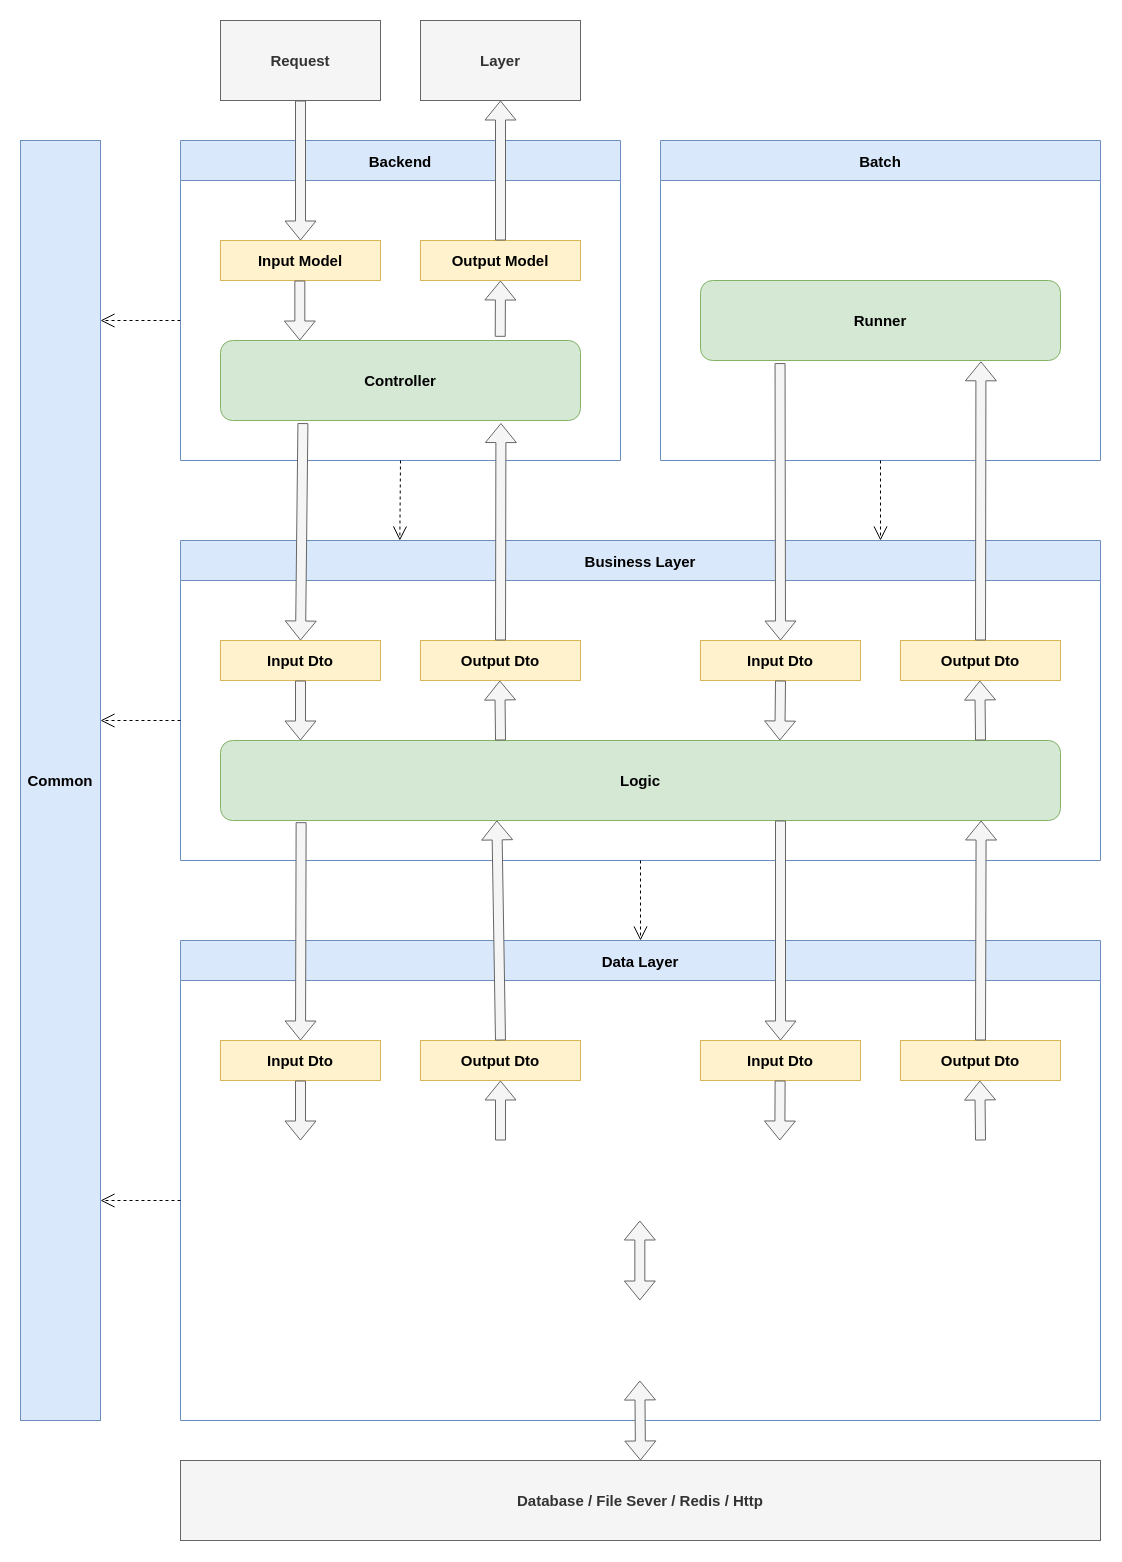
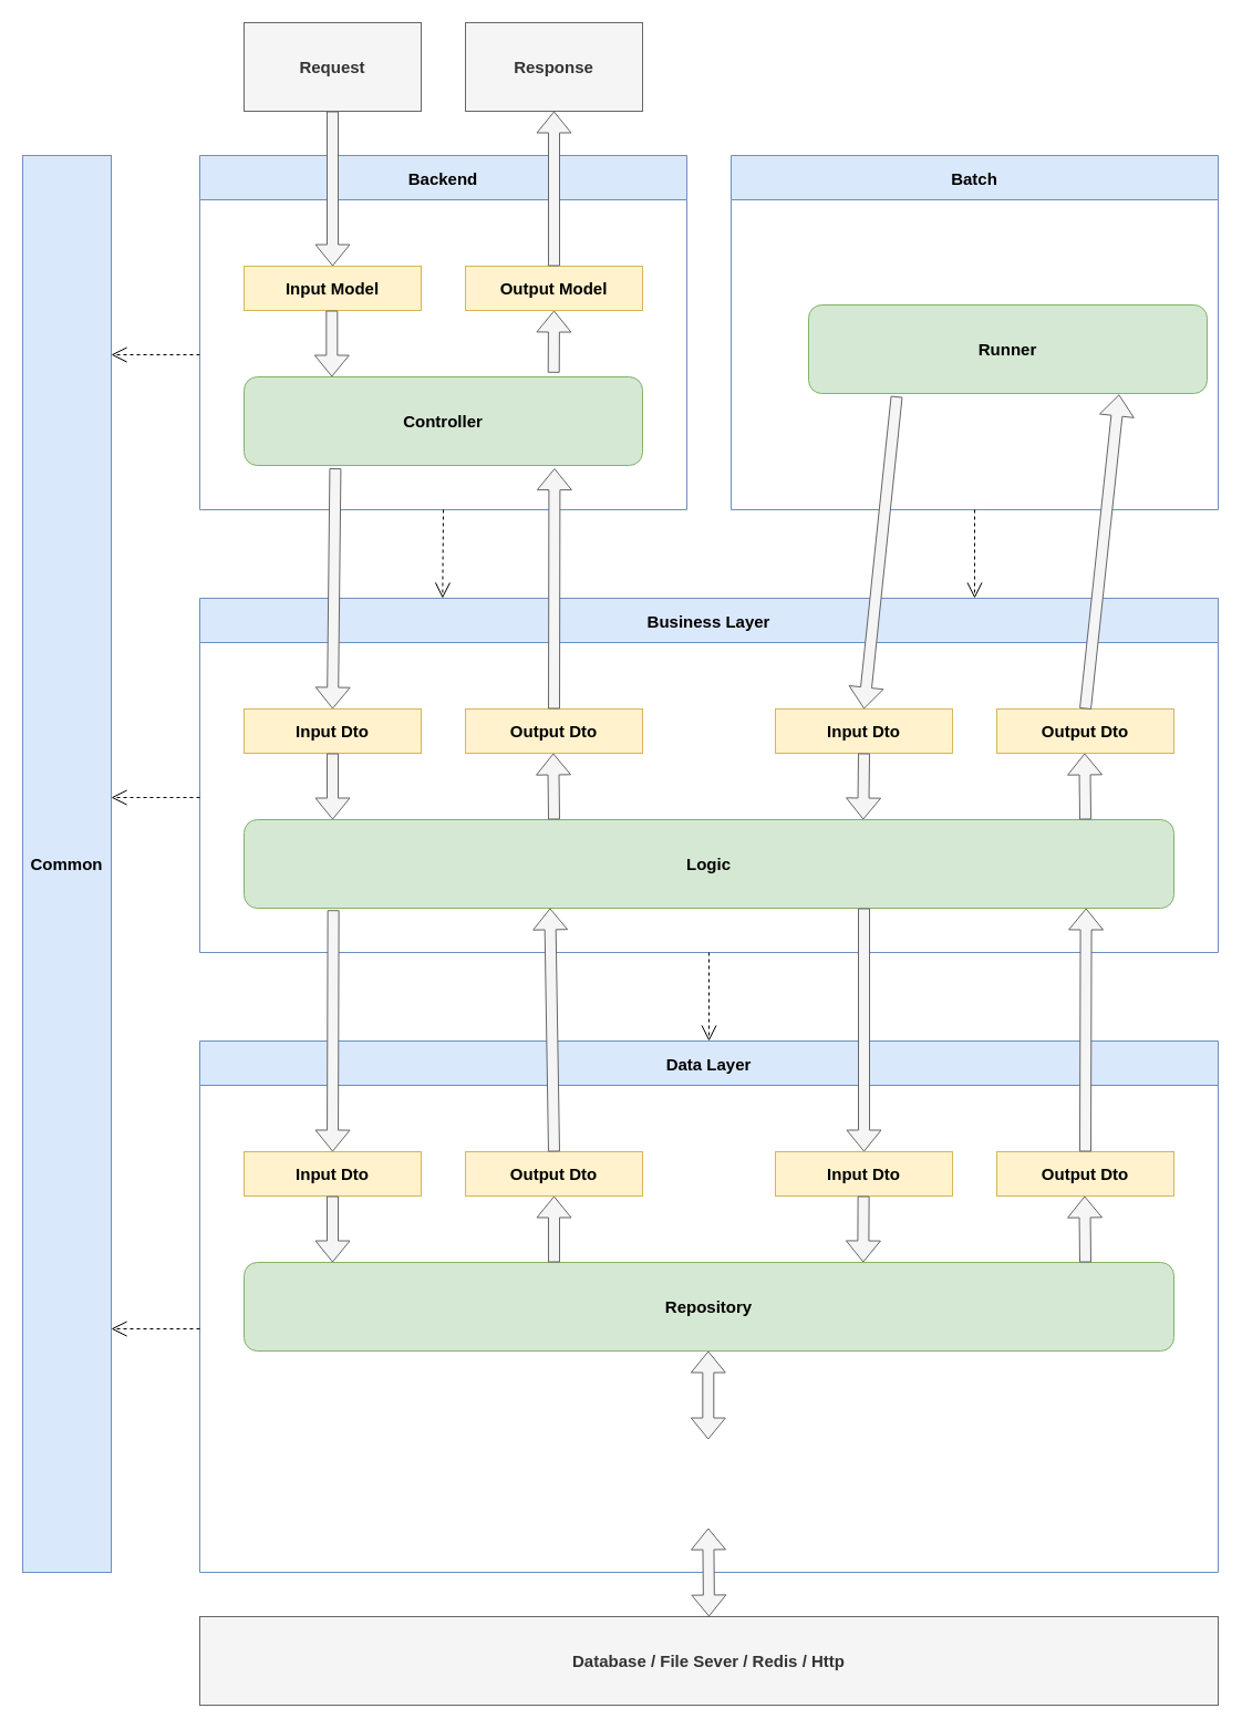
- <mxCell id="47" value="Layer" style="rounded=0;whiteSpace=wrap;html=1;fontSize=15;fillColor=#f5f5f5;strokeColor=#666666;fontColor=#333333;fontStyle=1" parent="1" vertex="1"><mxGeometry x="420" y="20" width="160" height="80" as="geometry" /></mxCell>
+ <mxCell id="47" value="Response" style="rounded=0;whiteSpace=wrap;html=1;fontSize=15;fillColor=#f5f5f5;strokeColor=#666666;fontColor=#333333;fontStyle=1" parent="1" vertex="1"><mxGeometry x="420" y="20" width="160" height="80" as="geometry" /></mxCell>
- <mxCell id="30" value="&lt;font style=&quot;font-size: 15px;&quot;&gt;&lt;b&gt;Runner&lt;/b&gt;&lt;/font&gt;" style="rounded=1;whiteSpace=wrap;html=1;fillColor=#d5e8d4;strokeColor=#82b366;fontColor=#000000;" parent="29" vertex="1"><mxGeometry x="40" y="140" width="360" height="80" as="geometry" /></mxCell>
+ <mxCell id="30" value="&lt;font style=&quot;font-size: 15px;&quot;&gt;&lt;b&gt;Runner&lt;/b&gt;&lt;/font&gt;" style="rounded=1;whiteSpace=wrap;html=1;fillColor=#d5e8d4;strokeColor=#82b366;fontColor=#000000;" parent="29" vertex="1"><mxGeometry x="70" y="135" width="360" height="80" as="geometry" /></mxCell>
+ <mxCell id="3" value="&lt;font style=&quot;font-size: 15px;&quot;&gt;&lt;b&gt;Repository&lt;/b&gt;&lt;/font&gt;" style="rounded=1;whiteSpace=wrap;html=1;fillColor=#d5e8d4;strokeColor=#82b366;fontColor=#000000;" parent="2" vertex="1"><mxGeometry x="40" y="200" width="840" height="80" as="geometry" /></mxCell>
